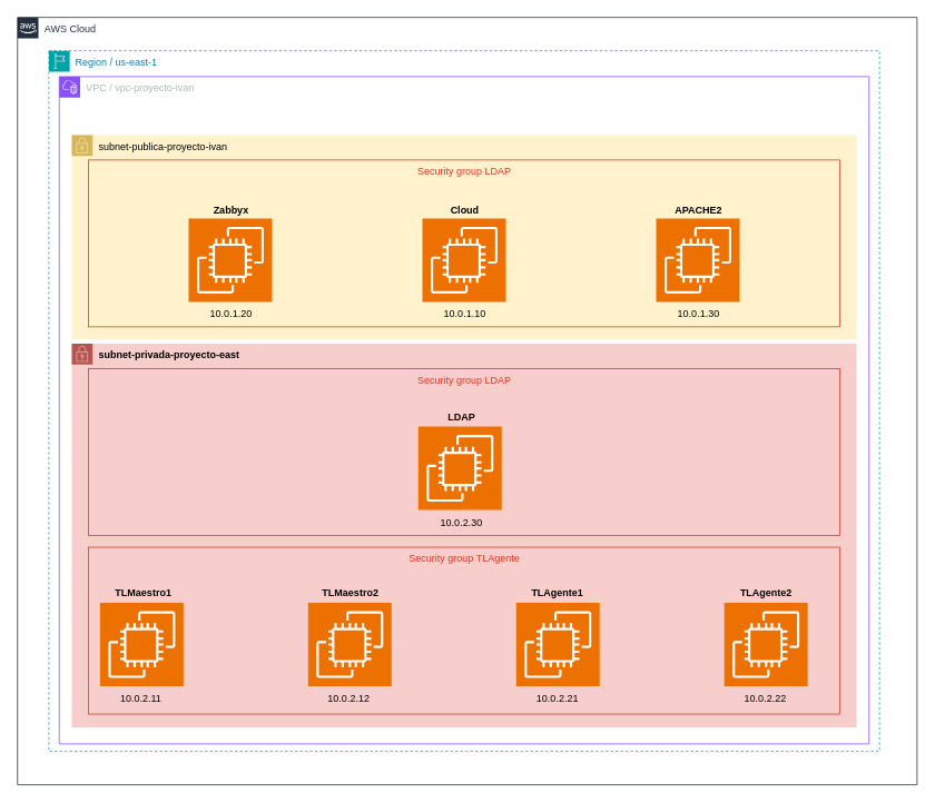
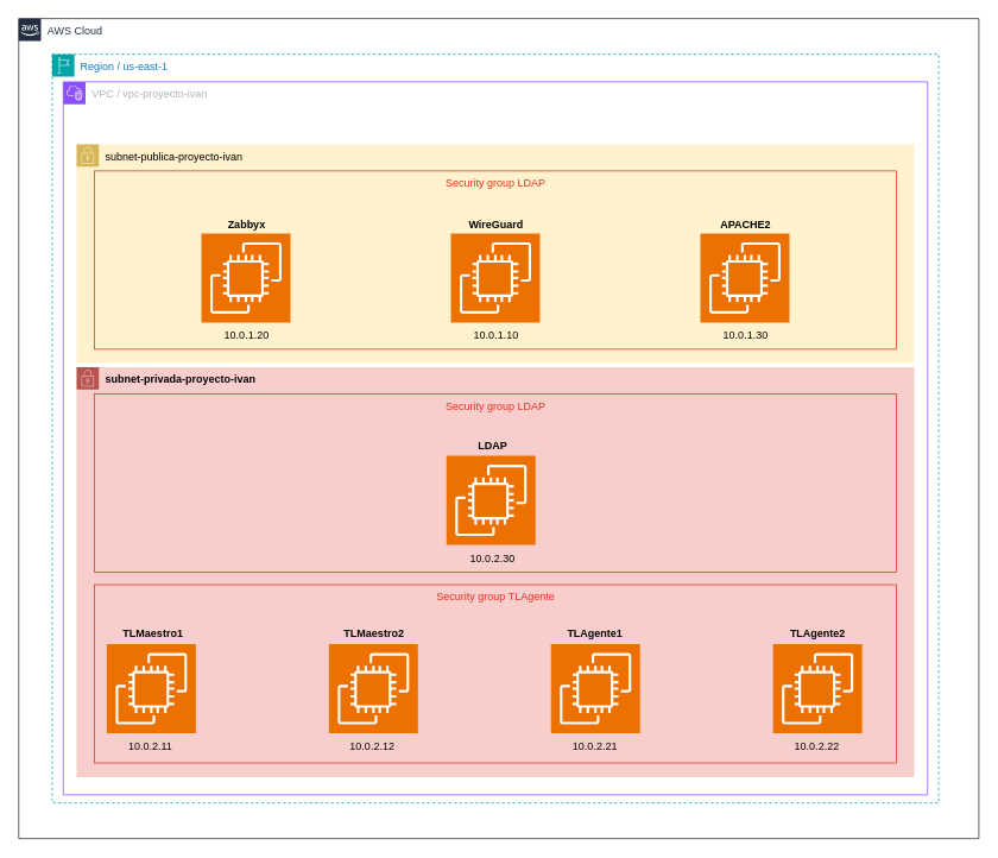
- <mxCell id="39" value="&lt;b&gt;Cloud&lt;/b&gt;" style="text;html=1;align=center;verticalAlign=middle;resizable=0;points=[];autosize=1;strokeColor=none;fillColor=none;" vertex="1" parent="34"><mxGeometry x="410" y="45" width="80" height="30" as="geometry" /></mxCell>
+ <mxCell id="39" value="&lt;b&gt;WireGuard&lt;/b&gt;" style="text;html=1;align=center;verticalAlign=middle;resizable=0;points=[];autosize=1;strokeColor=none;fillColor=none;" vertex="1" parent="34"><mxGeometry x="410" y="45" width="80" height="30" as="geometry" /></mxCell>
- <mxCell id="8" value="&lt;b&gt;subnet-privada-proyecto-east&lt;/b&gt;" style="points=[[0,0],[0.25,0],[0.5,0],[0.75,0],[1,0],[1,0.25],[1,0.5],[1,0.75],[1,1],[0.75,1],[0.5,1],[0.25,1],[0,1],[0,0.75],[0,0.5],[0,0.25]];outlineConnect=0;html=1;whiteSpace=wrap;fontSize=12;fontStyle=0;container=0;pointerEvents=0;collapsible=0;recursiveResize=0;shape=mxgraph.aws4.group;grIcon=mxgraph.aws4.group_security_group;grStroke=0;strokeColor=#b85450;fillColor=#f8cecc;verticalAlign=top;align=left;spacingLeft=30;dashed=0;" vertex="1" parent="7"><mxGeometry width="940" height="460" as="geometry" /></mxCell>
+ <mxCell id="8" value="&lt;b&gt;subnet-privada-proyecto-ivan&lt;/b&gt;" style="points=[[0,0],[0.25,0],[0.5,0],[0.75,0],[1,0],[1,0.25],[1,0.5],[1,0.75],[1,1],[0.75,1],[0.5,1],[0.25,1],[0,1],[0,0.75],[0,0.5],[0,0.25]];outlineConnect=0;html=1;whiteSpace=wrap;fontSize=12;fontStyle=0;container=0;pointerEvents=0;collapsible=0;recursiveResize=0;shape=mxgraph.aws4.group;grIcon=mxgraph.aws4.group_security_group;grStroke=0;strokeColor=#b85450;fillColor=#f8cecc;verticalAlign=top;align=left;spacingLeft=30;dashed=0;" vertex="1" parent="7"><mxGeometry width="940" height="460" as="geometry" /></mxCell>
